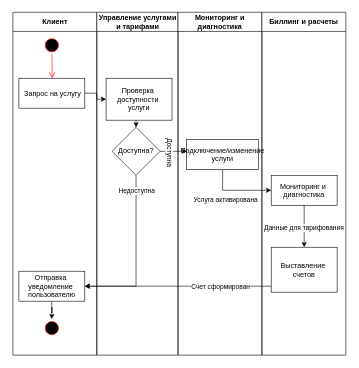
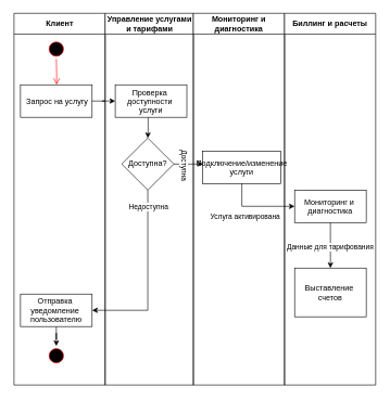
- <mxCell id="11" value="Проверка &#10;доступности &#10;услуги" style="" parent="9" vertex="1"><mxGeometry x="15.5" y="110" width="110" height="70" as="geometry" /></mxCell>
+ <mxCell id="11" value="Проверка &#10;доступности &#10;услуги" style="" parent="9" vertex="1"><mxGeometry x="15.5" y="110" width="110" height="50" as="geometry" /></mxCell>
- <mxCell id="23" style="edgeStyle=orthogonalEdgeStyle;rounded=0;orthogonalLoop=1;jettySize=auto;html=1;entryX=1;entryY=0.5;entryDx=0;entryDy=0;" parent="1" source="22" target="8" edge="1"><mxGeometry relative="1" as="geometry"><Array as="points"><mxPoint x="546" y="477" /></Array></mxGeometry></mxCell>
- <mxCell id="24" value="Счет сформирован" style="edgeLabel;html=1;align=center;verticalAlign=middle;resizable=0;points=[];" parent="23" vertex="1" connectable="0"><mxGeometry x="-0.493" y="3" relative="1" as="geometry"><mxPoint x="-6" y="-3" as="offset" /></mxGeometry></mxCell>
